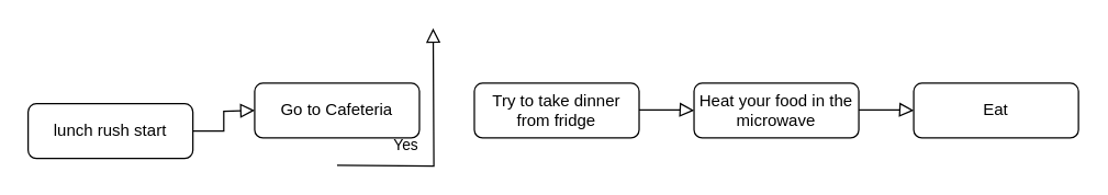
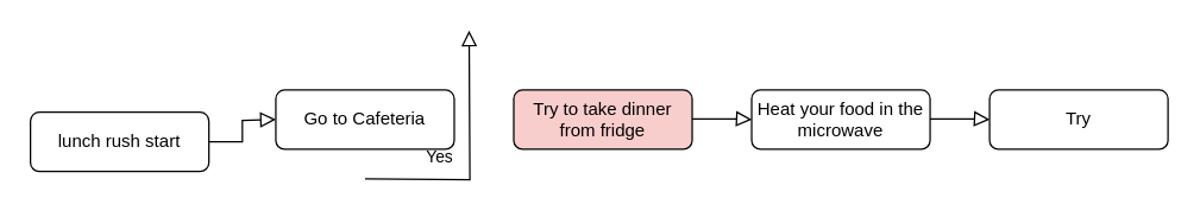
- <mxCell id="6" value="Try to take dinner from fridge" style="rounded=1;whiteSpace=wrap;html=1;fontSize=12;glass=0;strokeWidth=1;shadow=0;" parent="1" vertex="1"><mxGeometry x="345" y="60" width="120" height="40" as="geometry" /></mxCell>
+ <mxCell id="6" value="Try to take dinner from fridge" style="rounded=1;whiteSpace=wrap;html=1;fontSize=12;glass=0;strokeWidth=1;shadow=0;fillColor=#f8cecc;" parent="1" vertex="1"><mxGeometry x="345" y="60" width="120" height="40" as="geometry" /></mxCell>
- <mxCell id="7" value="Eat" style="rounded=1;whiteSpace=wrap;html=1;fontSize=12;glass=0;strokeWidth=1;shadow=0;" parent="1" vertex="1"><mxGeometry x="665" y="60" width="120" height="40" as="geometry" /></mxCell>
+ <mxCell id="7" value="Try" style="rounded=1;whiteSpace=wrap;html=1;fontSize=12;glass=0;strokeWidth=1;shadow=0;" parent="1" vertex="1"><mxGeometry x="665" y="60" width="120" height="40" as="geometry" /></mxCell>
